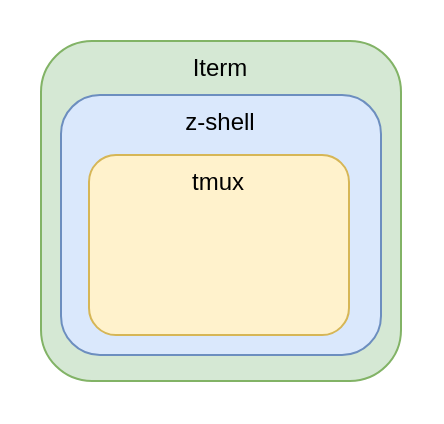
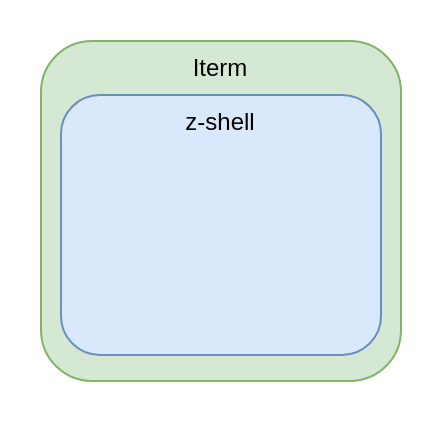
- <mxCell id="4" value="tmux" style="rounded=1;whiteSpace=wrap;html=1;verticalAlign=top;fillColor=#fff2cc;strokeColor=#d6b656;" vertex="1" parent="1"><mxGeometry x="44" y="77" width="130" height="90" as="geometry" /></mxCell>
